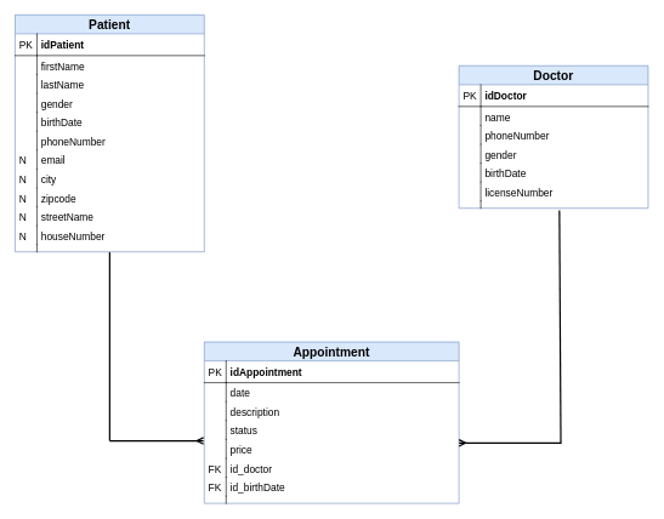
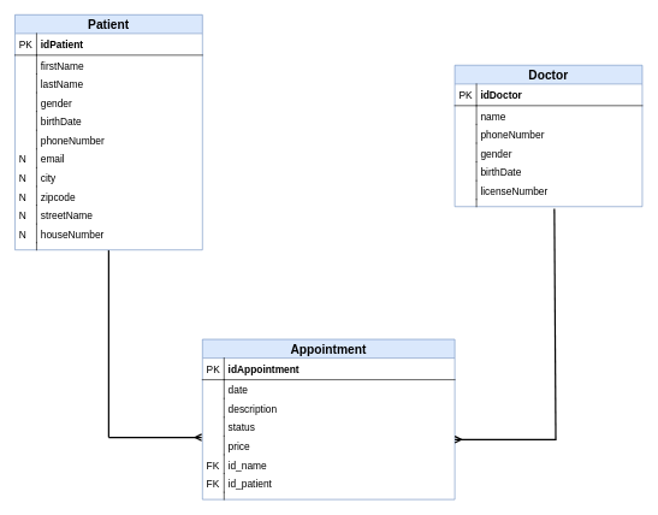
- <mxCell id="54" value="id_doctor" style="shape=partialRectangle;top=0;left=0;right=0;bottom=0;align=left;verticalAlign=top;fillColor=none;spacingLeft=34;spacingRight=4;overflow=hidden;rotatable=0;points=[[0,0.5],[1,0.5]];portConstraint=eastwest;dropTarget=0;fontSize=14;" vertex="1" parent="43"><mxGeometry y="160" width="350" height="26" as="geometry" /></mxCell>
+ <mxCell id="54" value="id_name" style="shape=partialRectangle;top=0;left=0;right=0;bottom=0;align=left;verticalAlign=top;fillColor=none;spacingLeft=34;spacingRight=4;overflow=hidden;rotatable=0;points=[[0,0.5],[1,0.5]];portConstraint=eastwest;dropTarget=0;fontSize=14;" vertex="1" parent="43"><mxGeometry y="160" width="350" height="26" as="geometry" /></mxCell>
- <mxCell id="56" value="id_birthDate" style="shape=partialRectangle;top=0;left=0;right=0;bottom=0;align=left;verticalAlign=top;fillColor=none;spacingLeft=34;spacingRight=4;overflow=hidden;rotatable=0;points=[[0,0.5],[1,0.5]];portConstraint=eastwest;dropTarget=0;fontSize=14;" vertex="1" parent="43"><mxGeometry y="186" width="350" height="26" as="geometry" /></mxCell>
+ <mxCell id="56" value="id_patient" style="shape=partialRectangle;top=0;left=0;right=0;bottom=0;align=left;verticalAlign=top;fillColor=none;spacingLeft=34;spacingRight=4;overflow=hidden;rotatable=0;points=[[0,0.5],[1,0.5]];portConstraint=eastwest;dropTarget=0;fontSize=14;" vertex="1" parent="43"><mxGeometry y="186" width="350" height="26" as="geometry" /></mxCell>
